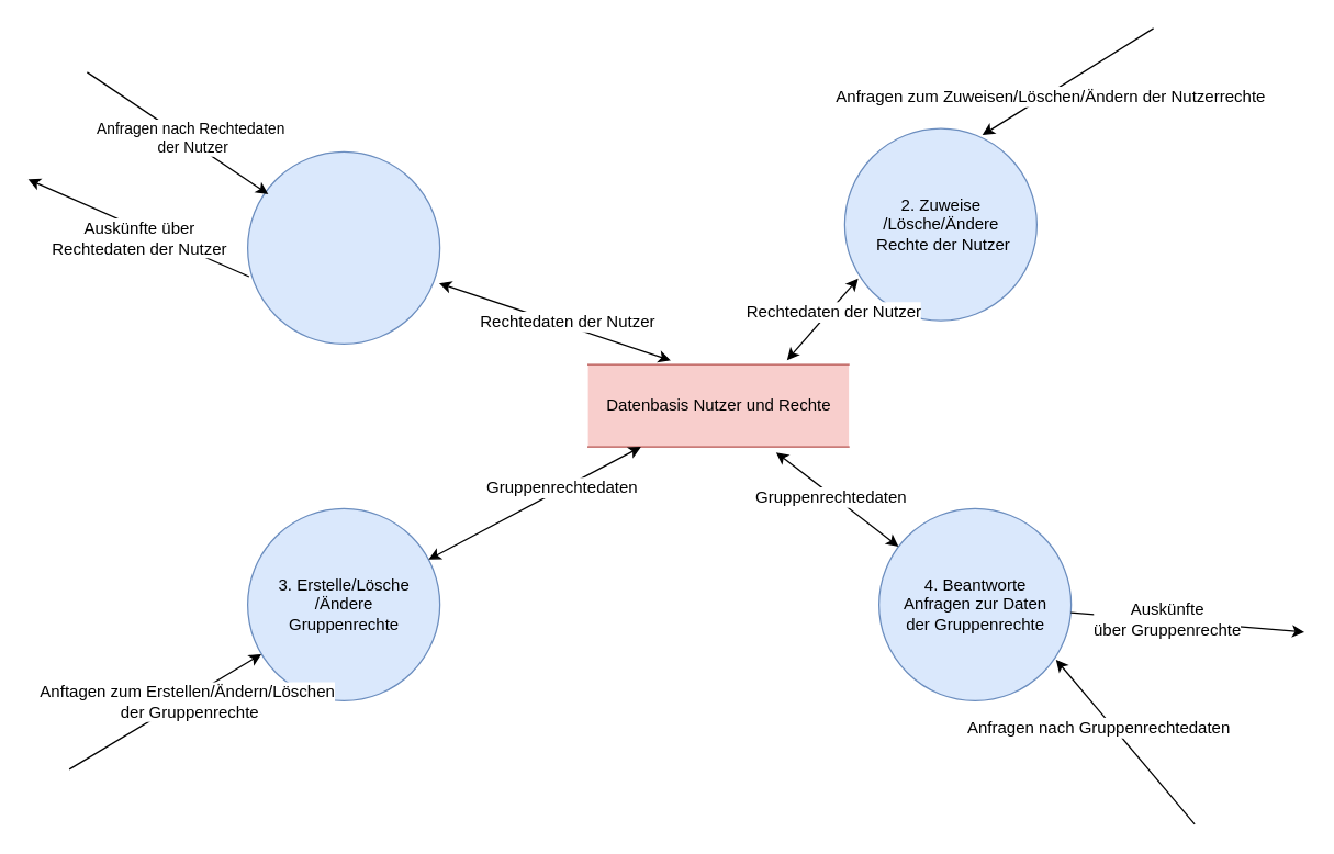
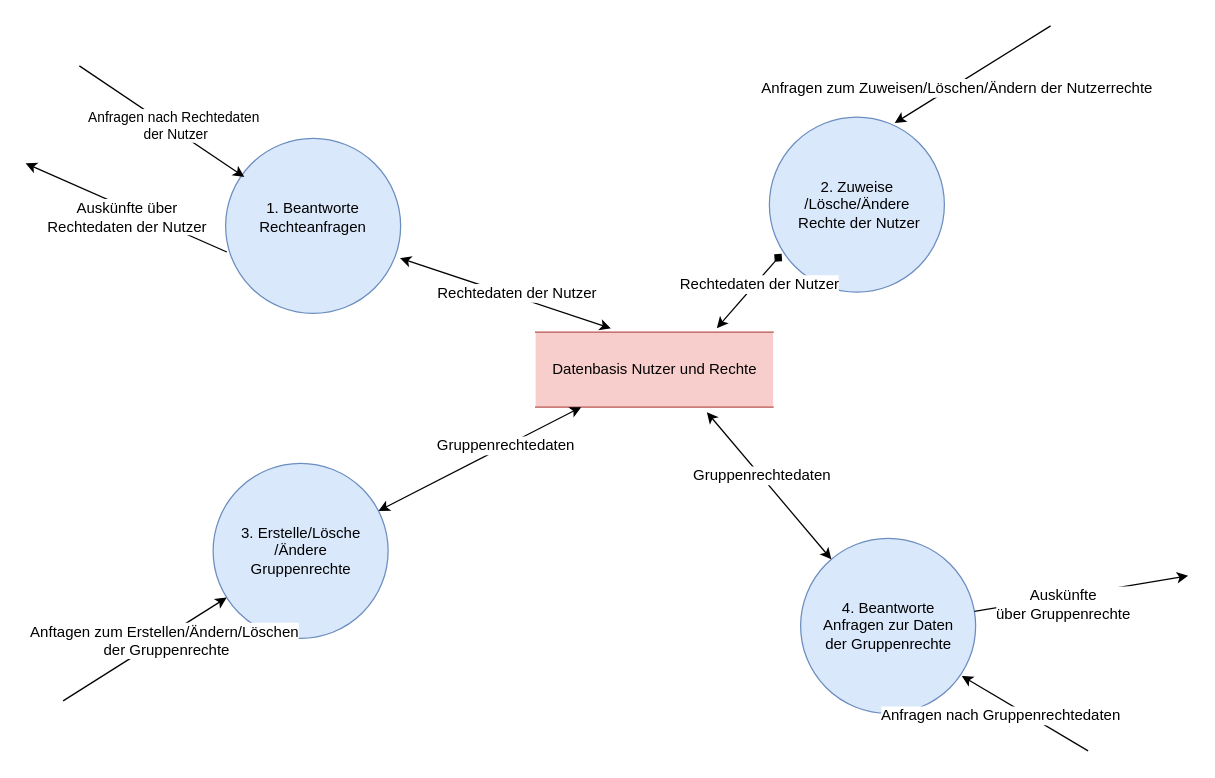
+ <mxCell id="8" value="1. Beantworte Rechteanfragen" style="text;html=1;strokeColor=none;fillColor=none;align=center;verticalAlign=middle;whiteSpace=wrap;rounded=0;" parent="1" vertex="1"><mxGeometry x="230" y="163" width="40" height="20" as="geometry" /></mxCell>
- <mxCell id="25" value="" style="endArrow=classic;startArrow=classic;html=1;entryX=0.07;entryY=0.781;entryDx=0;entryDy=0;entryPerimeter=0;exitX=0.763;exitY=-0.053;exitDx=0;exitDy=0;exitPerimeter=0;" parent="1" source="6" target="3" edge="1"><mxGeometry width="50" height="50" relative="1" as="geometry"><mxPoint x="10" y="680" as="sourcePoint" /><mxPoint x="60" y="630" as="targetPoint" /></mxGeometry></mxCell>
+ <mxCell id="25" value="" style="endArrow=diamond;startArrow=classic;html=1;entryX=0.07;entryY=0.781;entryDx=0;entryDy=0;entryPerimeter=0;exitX=0.763;exitY=-0.053;exitDx=0;exitDy=0;exitPerimeter=0;" parent="1" source="6" target="3" edge="1"><mxGeometry width="50" height="50" relative="1" as="geometry"><mxPoint x="10" y="680" as="sourcePoint" /><mxPoint x="60" y="630" as="targetPoint" /></mxGeometry></mxCell>
- <mxCell id="4" value="3. Erstelle/Lösche&lt;br&gt;/Ändere &lt;br&gt;Gruppenrechte" style="shape=ellipse;html=1;dashed=0;whitespace=wrap;aspect=fixed;perimeter=ellipsePerimeter;fillColor=#dae8fc;strokeColor=#6c8ebf;" parent="1" vertex="1"><mxGeometry x="180" y="370" width="140" height="140" as="geometry" /></mxCell>
+ <mxCell id="4" value="3. Erstelle/Lösche&lt;br&gt;/Ändere &lt;br&gt;Gruppenrechte" style="shape=ellipse;html=1;dashed=0;whitespace=wrap;aspect=fixed;perimeter=ellipsePerimeter;fillColor=#dae8fc;strokeColor=#6c8ebf;" parent="1" vertex="1"><mxGeometry x="170" y="370" width="140" height="140" as="geometry" /></mxCell>
- <mxCell id="5" value="4. Beantworte &lt;br&gt;Anfragen zur Daten &lt;br&gt;der Gruppenrechte" style="shape=ellipse;html=1;dashed=0;whitespace=wrap;aspect=fixed;perimeter=ellipsePerimeter;fillColor=#dae8fc;strokeColor=#6c8ebf;" parent="1" vertex="1"><mxGeometry x="640" y="370" width="140" height="140" as="geometry" /></mxCell>
+ <mxCell id="5" value="4. Beantworte &lt;br&gt;Anfragen zur Daten &lt;br&gt;der Gruppenrechte" style="shape=ellipse;html=1;dashed=0;whitespace=wrap;aspect=fixed;perimeter=ellipsePerimeter;fillColor=#dae8fc;strokeColor=#6c8ebf;" parent="1" vertex="1"><mxGeometry x="640" y="430" width="140" height="140" as="geometry" /></mxCell>
